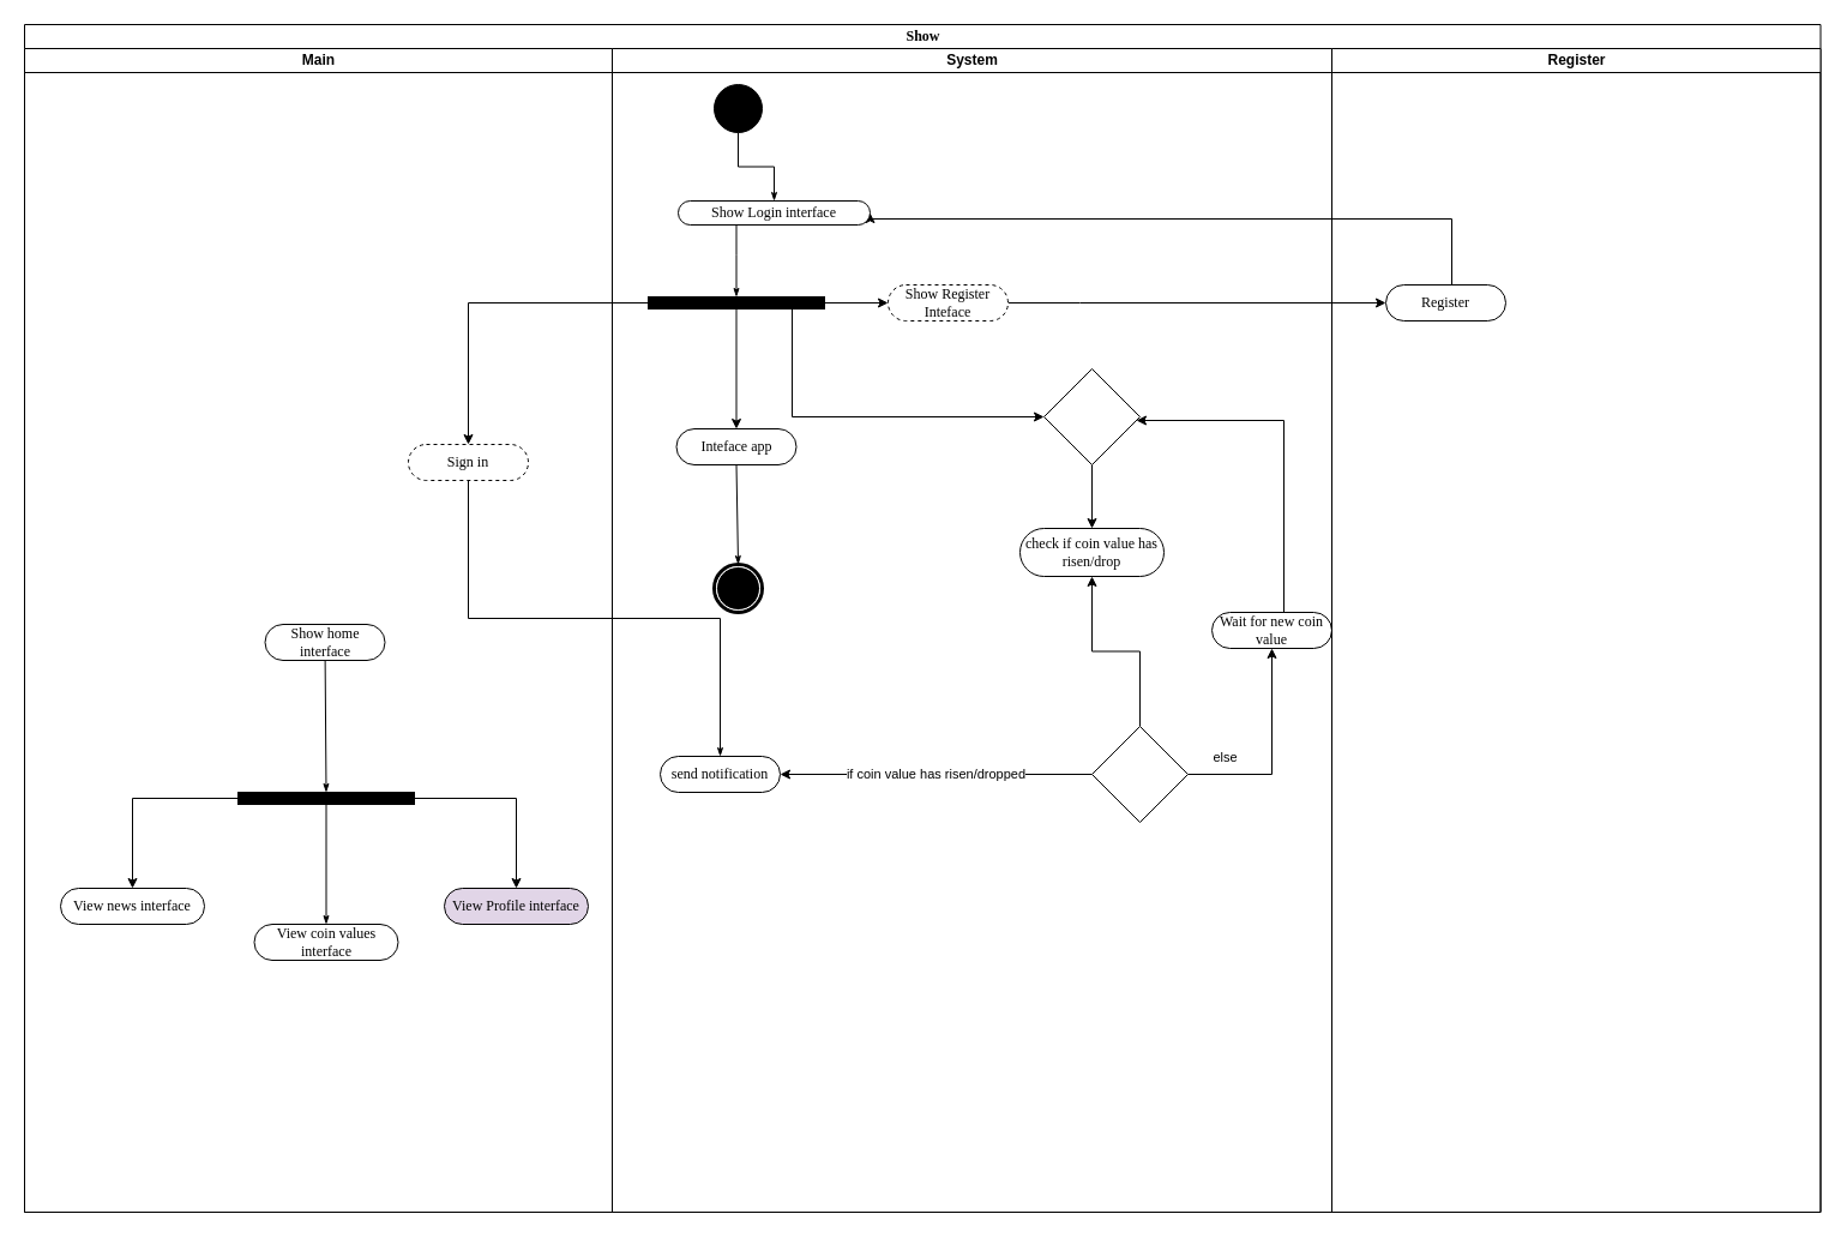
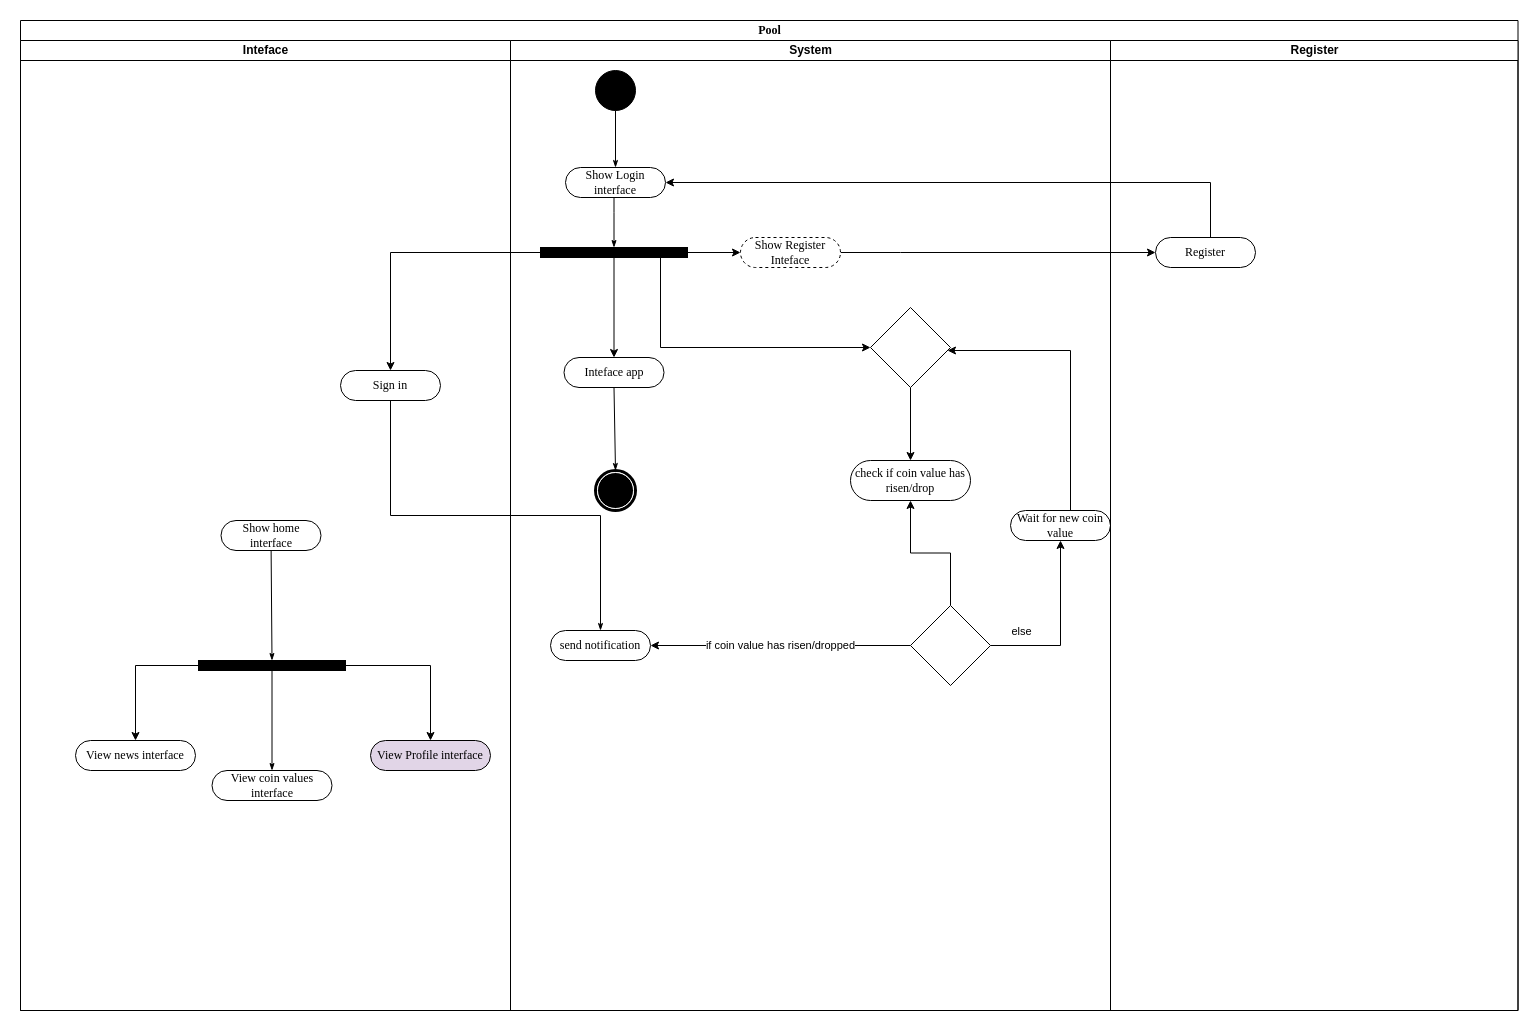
- <mxCell id="2" value="Show" style="swimlane;html=1;childLayout=stackLayout;startSize=20;rounded=0;shadow=0;comic=0;labelBackgroundColor=none;strokeWidth=1;fontFamily=Verdana;fontSize=12;align=center;" parent="1" vertex="1"><mxGeometry x="20" y="20" width="1497.5" height="990" as="geometry" /></mxCell>
+ <mxCell id="2" value="Pool" style="swimlane;html=1;childLayout=stackLayout;startSize=20;rounded=0;shadow=0;comic=0;labelBackgroundColor=none;strokeWidth=1;fontFamily=Verdana;fontSize=12;align=center;" parent="1" vertex="1"><mxGeometry x="20" y="20" width="1497.5" height="990" as="geometry" /></mxCell>
- <mxCell id="6" value="Main" style="swimlane;html=1;startSize=20;" parent="2" vertex="1"><mxGeometry y="20" width="490" height="970" as="geometry" /></mxCell>
+ <mxCell id="6" value="Inteface" style="swimlane;html=1;startSize=20;" parent="2" vertex="1"><mxGeometry y="20" width="490" height="970" as="geometry" /></mxCell>
- <mxCell id="23" value="Show Login interface" style="rounded=1;whiteSpace=wrap;html=1;shadow=0;comic=0;labelBackgroundColor=none;strokeWidth=1;fontFamily=Verdana;fontSize=12;align=center;arcSize=50;" parent="18" vertex="1"><mxGeometry x="55" y="127" width="160" height="20" as="geometry" /></mxCell>
+ <mxCell id="23" value="Show Login interface" style="rounded=1;whiteSpace=wrap;html=1;shadow=0;comic=0;labelBackgroundColor=none;strokeWidth=1;fontFamily=Verdana;fontSize=12;align=center;arcSize=50;" parent="18" vertex="1"><mxGeometry x="55" y="127" width="100" height="30" as="geometry" /></mxCell>
- <mxCell id="8" value="Sign in" style="rounded=1;whiteSpace=wrap;html=1;shadow=0;comic=0;labelBackgroundColor=none;strokeWidth=1;fontFamily=Verdana;fontSize=12;align=center;arcSize=50;dashed=1;" parent="6" vertex="1"><mxGeometry x="320" y="330" width="100" height="30" as="geometry" /></mxCell>
+ <mxCell id="8" value="Sign in" style="rounded=1;whiteSpace=wrap;html=1;shadow=0;comic=0;labelBackgroundColor=none;strokeWidth=1;fontFamily=Verdana;fontSize=12;align=center;arcSize=50;" parent="6" vertex="1"><mxGeometry x="320" y="330" width="100" height="30" as="geometry" /></mxCell>
- <mxCell id="41" value="check if coin value has risen/drop" style="rounded=1;whiteSpace=wrap;html=1;shadow=0;comic=0;labelBackgroundColor=none;strokeWidth=1;fontFamily=Verdana;fontSize=12;align=center;arcSize=50;" parent="18" vertex="1"><mxGeometry x="340" y="400" width="120" height="40" as="geometry" /></mxCell>
+ <mxCell id="41" value="check if coin value has risen/drop" style="rounded=1;whiteSpace=wrap;html=1;shadow=0;comic=0;labelBackgroundColor=none;strokeWidth=1;fontFamily=Verdana;fontSize=12;align=center;arcSize=50;" parent="18" vertex="1"><mxGeometry x="340" y="420" width="120" height="40" as="geometry" /></mxCell>
- <mxCell id="15" value="View news interface" style="rounded=1;whiteSpace=wrap;html=1;shadow=0;comic=0;labelBackgroundColor=none;strokeWidth=1;fontFamily=Verdana;fontSize=12;align=center;arcSize=50;" parent="6" vertex="1"><mxGeometry x="30" y="700" width="120" height="30" as="geometry" /></mxCell>
+ <mxCell id="15" value="View news interface" style="rounded=1;whiteSpace=wrap;html=1;shadow=0;comic=0;labelBackgroundColor=none;strokeWidth=1;fontFamily=Verdana;fontSize=12;align=center;arcSize=50;" parent="6" vertex="1"><mxGeometry x="55" y="700" width="120" height="30" as="geometry" /></mxCell>
